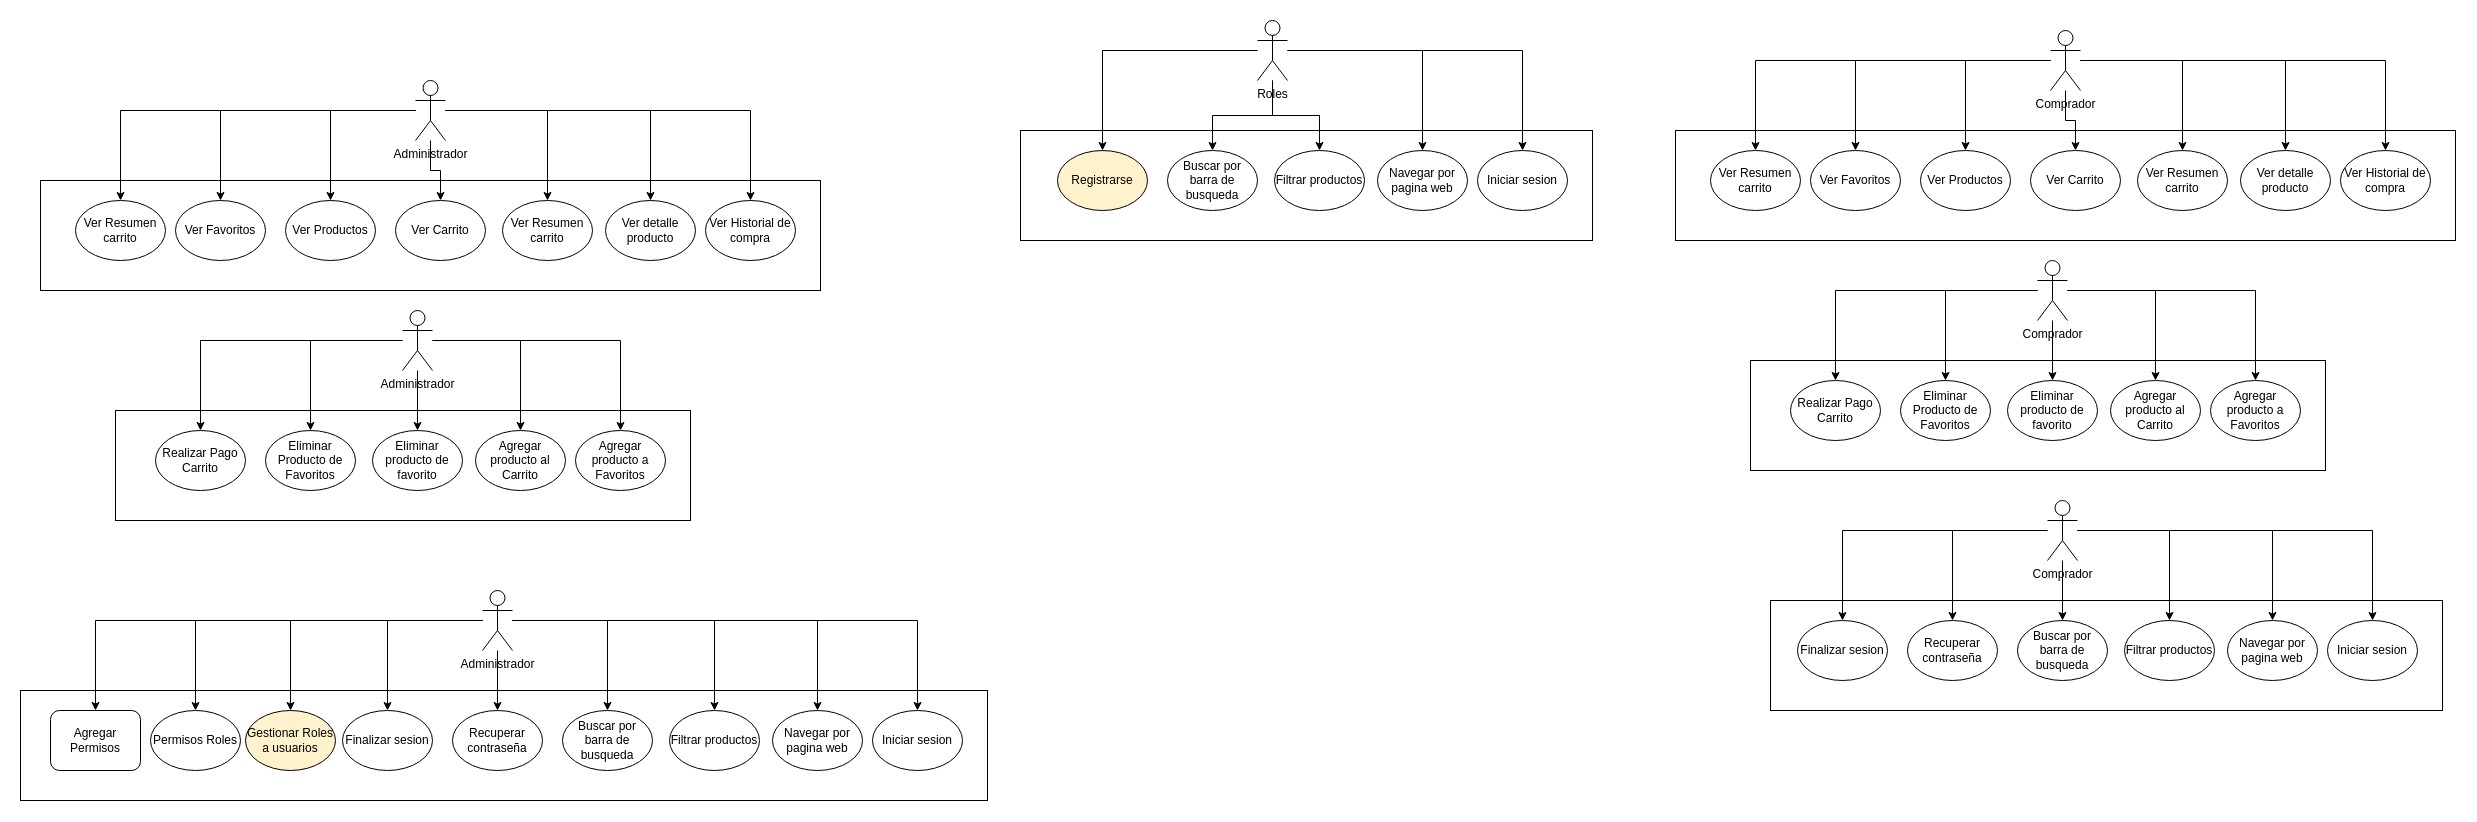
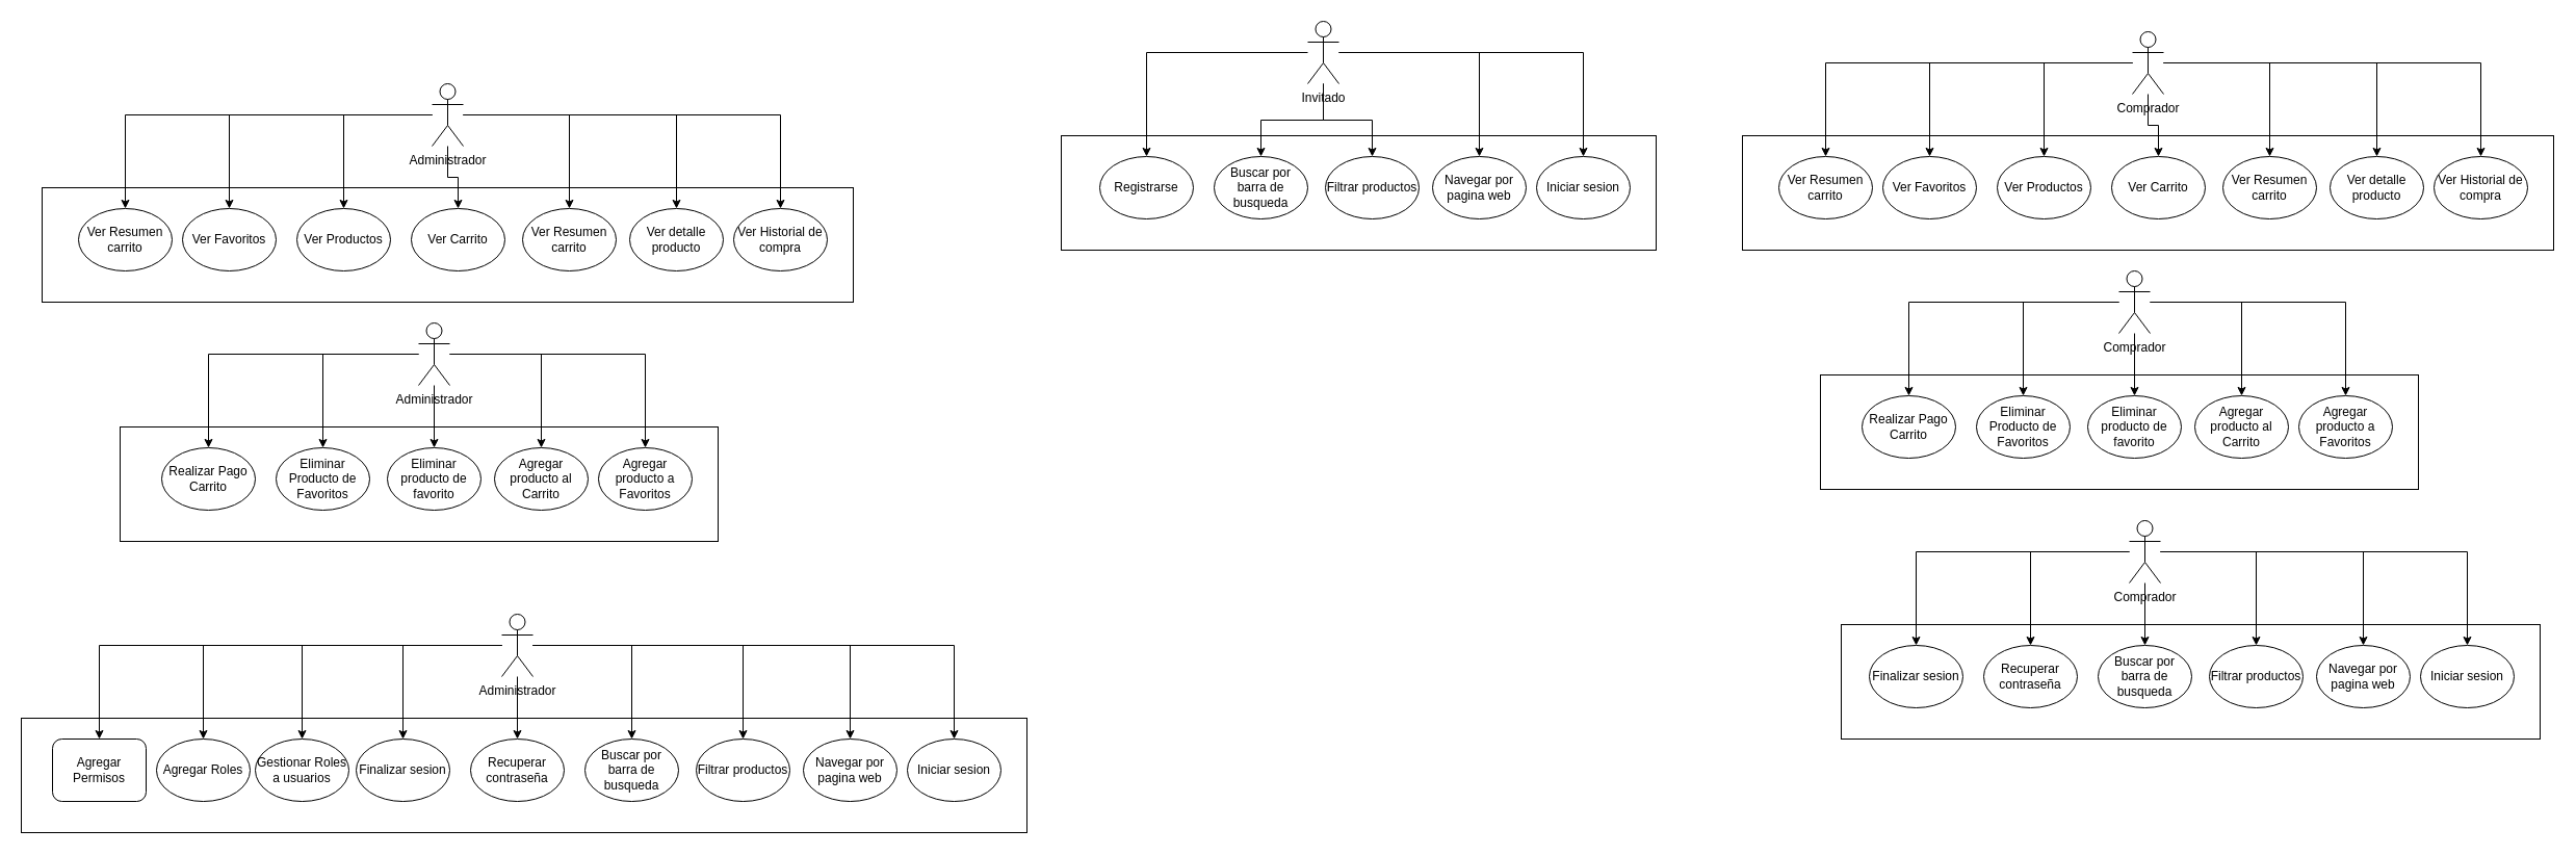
- <mxCell id="50" value="Roles" style="shape=umlActor;verticalLabelPosition=bottom;verticalAlign=top;html=1;outlineConnect=0;" vertex="1" parent="1"><mxGeometry x="1257" y="20" width="30" height="60" as="geometry" /></mxCell>
+ <mxCell id="50" value="Invitado" style="shape=umlActor;verticalLabelPosition=bottom;verticalAlign=top;html=1;outlineConnect=0;" vertex="1" parent="1"><mxGeometry x="1257" y="20" width="30" height="60" as="geometry" /></mxCell>
- <mxCell id="51" value="Registrarse" style="ellipse;whiteSpace=wrap;html=1;fillColor=#fff2cc;" vertex="1" parent="1"><mxGeometry x="1057" y="150" width="90" height="60" as="geometry" /></mxCell>
+ <mxCell id="51" value="Registrarse" style="ellipse;whiteSpace=wrap;html=1;" vertex="1" parent="1"><mxGeometry x="1057" y="150" width="90" height="60" as="geometry" /></mxCell>
- <mxCell id="102" value="Permisos Roles" style="ellipse;whiteSpace=wrap;html=1;" vertex="1" parent="1"><mxGeometry x="150" y="710" width="90" height="60" as="geometry" /></mxCell>
+ <mxCell id="102" value="Agregar Roles" style="ellipse;whiteSpace=wrap;html=1;" vertex="1" parent="1"><mxGeometry x="150" y="710" width="90" height="60" as="geometry" /></mxCell>
- <mxCell id="101" value="Gestionar Roles a usuarios" style="ellipse;whiteSpace=wrap;html=1;fillColor=#fff2cc;" vertex="1" parent="1"><mxGeometry x="245" y="710" width="90" height="60" as="geometry" /></mxCell>
+ <mxCell id="101" value="Gestionar Roles a usuarios" style="ellipse;whiteSpace=wrap;html=1;" vertex="1" parent="1"><mxGeometry x="245" y="710" width="90" height="60" as="geometry" /></mxCell>
